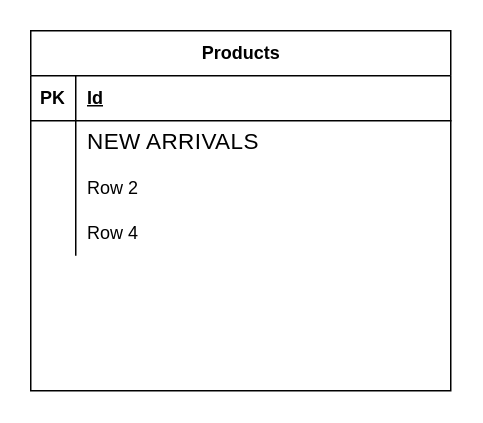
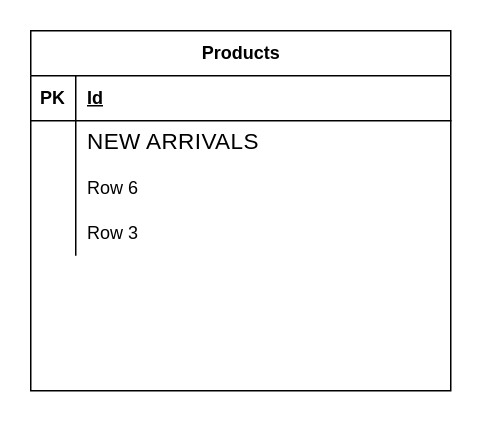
- <mxCell id="11" value="Row 2" style="shape=partialRectangle;connectable=0;fillColor=none;top=0;left=0;bottom=0;right=0;align=left;spacingLeft=6;overflow=hidden;whiteSpace=wrap;html=1;" vertex="1" parent="9"><mxGeometry x="30" width="250" height="30" as="geometry"><mxRectangle width="250" height="30" as="alternateBounds" /></mxGeometry></mxCell>
+ <mxCell id="11" value="Row 6" style="shape=partialRectangle;connectable=0;fillColor=none;top=0;left=0;bottom=0;right=0;align=left;spacingLeft=6;overflow=hidden;whiteSpace=wrap;html=1;" vertex="1" parent="9"><mxGeometry x="30" width="250" height="30" as="geometry"><mxRectangle width="250" height="30" as="alternateBounds" /></mxGeometry></mxCell>
- <mxCell id="14" value="Row 4" style="shape=partialRectangle;connectable=0;fillColor=none;top=0;left=0;bottom=0;right=0;align=left;spacingLeft=6;overflow=hidden;whiteSpace=wrap;html=1;" vertex="1" parent="12"><mxGeometry x="30" width="250" height="30" as="geometry"><mxRectangle width="250" height="30" as="alternateBounds" /></mxGeometry></mxCell>
+ <mxCell id="14" value="Row 3" style="shape=partialRectangle;connectable=0;fillColor=none;top=0;left=0;bottom=0;right=0;align=left;spacingLeft=6;overflow=hidden;whiteSpace=wrap;html=1;" vertex="1" parent="12"><mxGeometry x="30" width="250" height="30" as="geometry"><mxRectangle width="250" height="30" as="alternateBounds" /></mxGeometry></mxCell>
